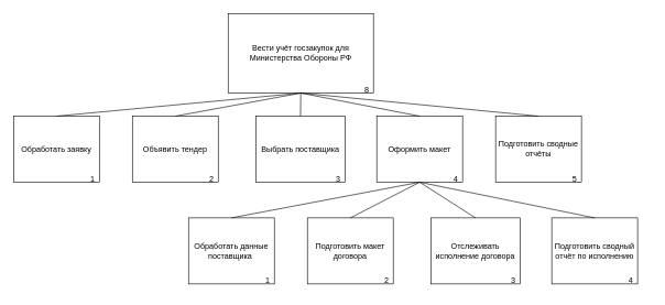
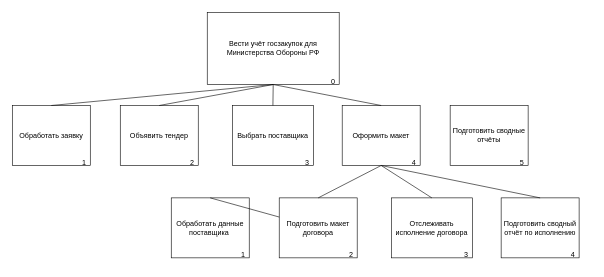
- <mxCell id="3" value="8" style="text;html=1;align=center;verticalAlign=middle;whiteSpace=wrap;rounded=0;" vertex="1" parent="1"><mxGeometry x="525" y="120" width="60" height="30" as="geometry" /></mxCell>
+ <mxCell id="3" value="0" style="text;html=1;align=center;verticalAlign=middle;whiteSpace=wrap;rounded=0;" vertex="1" parent="1"><mxGeometry x="525" y="120" width="60" height="30" as="geometry" /></mxCell>
- <mxCell id="26" value="" style="endArrow=none;html=1;rounded=0;entryX=0.5;entryY=1;entryDx=0;entryDy=0;exitX=0.5;exitY=0;exitDx=0;exitDy=0;" edge="1" parent="1" source="12" target="2"><mxGeometry width="50" height="50" relative="1" as="geometry"><mxPoint x="830" y="145" as="sourcePoint" /><mxPoint x="650" y="110" as="targetPoint" /></mxGeometry></mxCell>
- <mxCell id="27" value="" style="endArrow=none;html=1;rounded=0;entryX=0.5;entryY=1;entryDx=0;entryDy=0;exitX=0.5;exitY=0;exitDx=0;exitDy=0;" edge="1" parent="1" source="20" target="6"><mxGeometry width="50" height="50" relative="1" as="geometry"><mxPoint x="1160" y="145" as="sourcePoint" /><mxPoint x="800" y="110" as="targetPoint" /></mxGeometry></mxCell>
+ <mxCell id="27" value="" style="endArrow=none;html=1;rounded=0;exitX=0.5;exitY=0;exitDx=0;exitDy=0;" edge="1" parent="1" source="20" target="18"><mxGeometry width="50" height="50" relative="1" as="geometry"><mxPoint x="1160" y="145" as="sourcePoint" /><mxPoint x="800" y="110" as="targetPoint" /></mxGeometry></mxCell>
